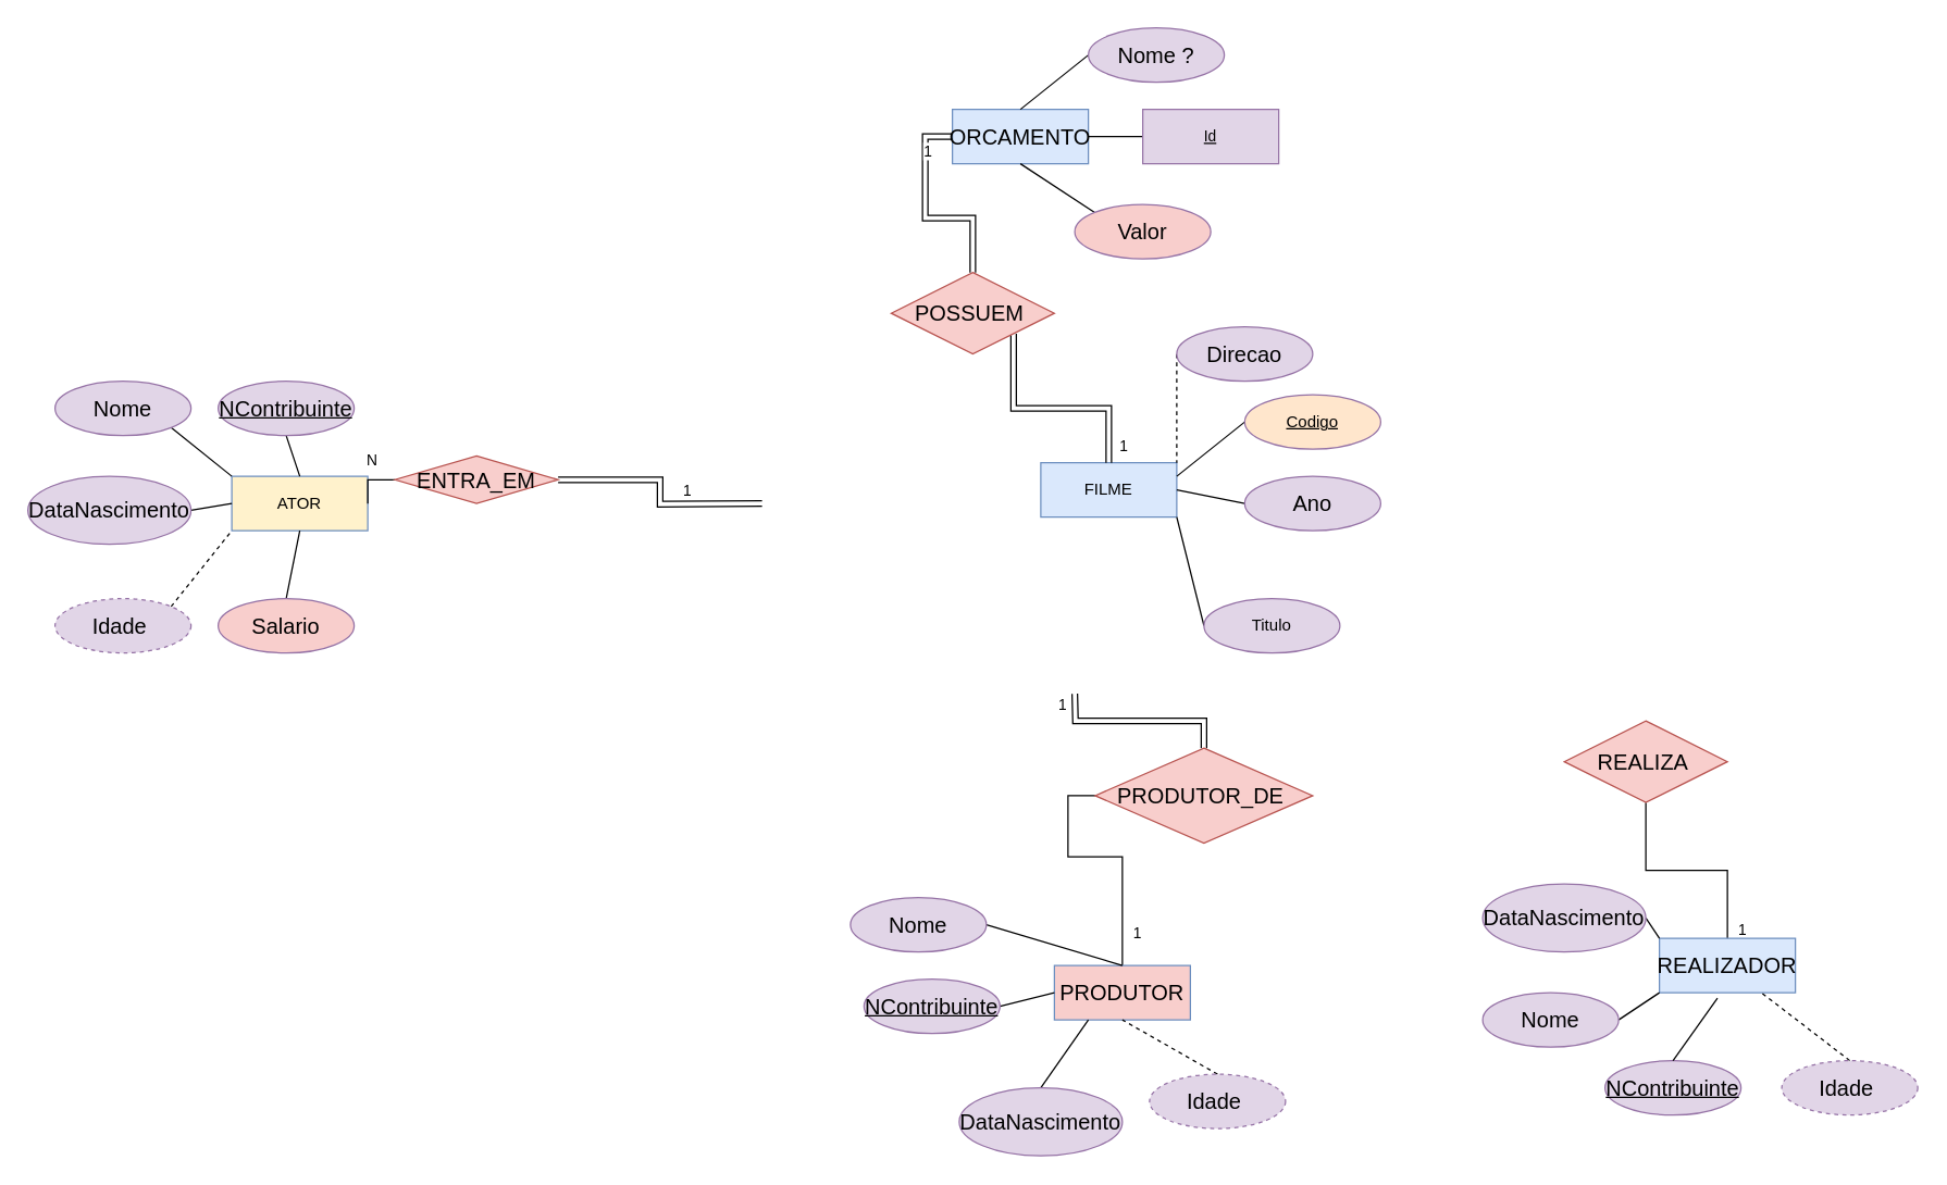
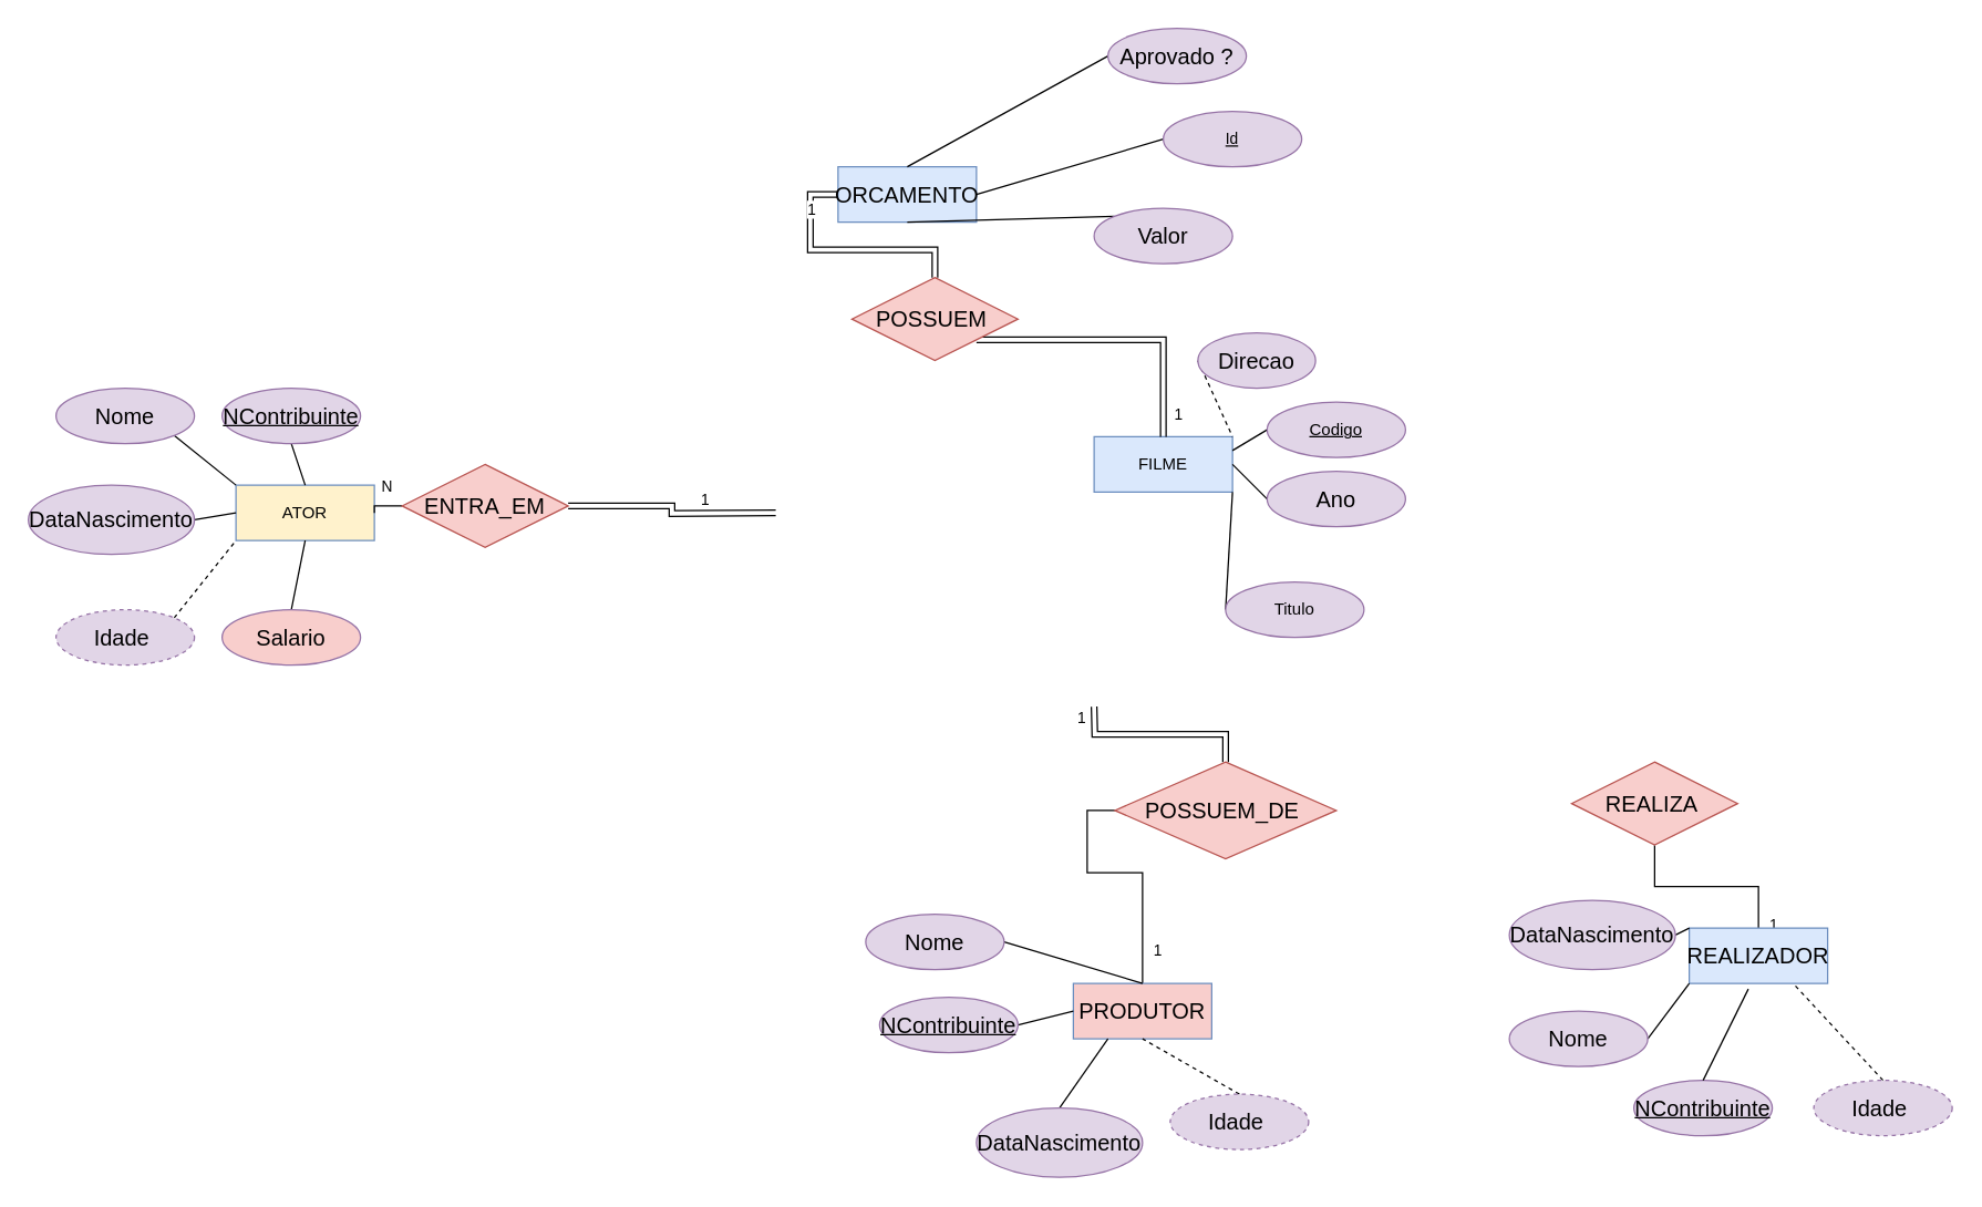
- <mxCell id="50" value="&lt;span id=&quot;docs-internal-guid-64a9f194-7fff-caff-a52f-c114be5e5daa&quot;&gt;&lt;span style=&quot;font-size: 12pt; font-family: Calibri, sans-serif; font-variant-numeric: normal; font-variant-east-asian: normal; font-variant-alternates: normal; font-variant-position: normal; font-variant-emoji: normal; vertical-align: baseline; white-space-collapse: preserve;&quot;&gt;Nome ?&lt;/span&gt;&lt;/span&gt;" style="ellipse;whiteSpace=wrap;html=1;align=center;fontFamily=Helvetica;fontSize=11;labelBackgroundColor=none;fillColor=#e1d5e7;strokeColor=#9673a6;" vertex="1" parent="1"><mxGeometry x="800" y="20" width="100" height="40" as="geometry" /></mxCell>
+ <mxCell id="50" value="&lt;span id=&quot;docs-internal-guid-64a9f194-7fff-caff-a52f-c114be5e5daa&quot;&gt;&lt;span style=&quot;font-size: 12pt; font-family: Calibri, sans-serif; font-variant-numeric: normal; font-variant-east-asian: normal; font-variant-alternates: normal; font-variant-position: normal; font-variant-emoji: normal; vertical-align: baseline; white-space-collapse: preserve;&quot;&gt;Aprovado ?&lt;/span&gt;&lt;/span&gt;" style="ellipse;whiteSpace=wrap;html=1;align=center;fontFamily=Helvetica;fontSize=11;labelBackgroundColor=none;fillColor=#e1d5e7;strokeColor=#9673a6;" vertex="1" parent="1"><mxGeometry x="800" y="20" width="100" height="40" as="geometry" /></mxCell>
- <mxCell id="10" value="&lt;span id=&quot;docs-internal-guid-31a64d61-7fff-2b5b-810c-ccd645f68d75&quot;&gt;&lt;span style=&quot;font-size: 12pt; font-family: Calibri, sans-serif; background-color: transparent; font-variant-numeric: normal; font-variant-east-asian: normal; font-variant-alternates: normal; font-variant-position: normal; font-variant-emoji: normal; vertical-align: baseline; white-space-collapse: preserve;&quot;&gt;ORCAMENTO&lt;/span&gt;&lt;/span&gt;" style="whiteSpace=wrap;html=1;align=center;fillColor=#dae8fc;strokeColor=#6c8ebf;" vertex="1" parent="1"><mxGeometry x="700" y="80" width="100" height="40" as="geometry" /></mxCell>
+ <mxCell id="10" value="&lt;span id=&quot;docs-internal-guid-31a64d61-7fff-2b5b-810c-ccd645f68d75&quot;&gt;&lt;span style=&quot;font-size: 12pt; font-family: Calibri, sans-serif; background-color: transparent; font-variant-numeric: normal; font-variant-east-asian: normal; font-variant-alternates: normal; font-variant-position: normal; font-variant-emoji: normal; vertical-align: baseline; white-space-collapse: preserve;&quot;&gt;ORCAMENTO&lt;/span&gt;&lt;/span&gt;" style="whiteSpace=wrap;html=1;align=center;fillColor=#dae8fc;strokeColor=#6c8ebf;" vertex="1" parent="1"><mxGeometry x="605" y="120" width="100" height="40" as="geometry" /></mxCell>
- <mxCell id="46" value="Id" style="whiteSpace=wrap;html=1;align=center;fontStyle=4;fontFamily=Helvetica;fontSize=11;labelBackgroundColor=none;fillColor=#e1d5e7;strokeColor=#9673a6;rounded=0;" vertex="1" parent="1"><mxGeometry x="840" y="80" width="100" height="40" as="geometry" /></mxCell>
+ <mxCell id="46" value="Id" style="ellipse;whiteSpace=wrap;html=1;align=center;fontStyle=4;fontFamily=Helvetica;fontSize=11;labelBackgroundColor=none;fillColor=#e1d5e7;strokeColor=#9673a6;" vertex="1" parent="1"><mxGeometry x="840" y="80" width="100" height="40" as="geometry" /></mxCell>
- <mxCell id="48" value="&lt;span id=&quot;docs-internal-guid-7b338daa-7fff-aed2-eb09-3fe29b2d2792&quot;&gt;&lt;span style=&quot;font-size: 12pt; font-family: Calibri, sans-serif; font-variant-numeric: normal; font-variant-east-asian: normal; font-variant-alternates: normal; font-variant-position: normal; font-variant-emoji: normal; vertical-align: baseline; white-space-collapse: preserve;&quot;&gt;Valor&lt;/span&gt;&lt;/span&gt;" style="ellipse;whiteSpace=wrap;html=1;align=center;fontFamily=Helvetica;fontSize=11;labelBackgroundColor=none;fillColor=#f8cecc;strokeColor=#9673a6;" vertex="1" parent="1"><mxGeometry x="790" y="150" width="100" height="40" as="geometry" /></mxCell>
+ <mxCell id="48" value="&lt;span id=&quot;docs-internal-guid-7b338daa-7fff-aed2-eb09-3fe29b2d2792&quot;&gt;&lt;span style=&quot;font-size: 12pt; font-family: Calibri, sans-serif; font-variant-numeric: normal; font-variant-east-asian: normal; font-variant-alternates: normal; font-variant-position: normal; font-variant-emoji: normal; vertical-align: baseline; white-space-collapse: preserve;&quot;&gt;Valor&lt;/span&gt;&lt;/span&gt;" style="ellipse;whiteSpace=wrap;html=1;align=center;fontFamily=Helvetica;fontSize=11;labelBackgroundColor=none;fillColor=#e1d5e7;strokeColor=#9673a6;" vertex="1" parent="1"><mxGeometry x="790" y="150" width="100" height="40" as="geometry" /></mxCell>
- <mxCell id="64" value="&lt;span id=&quot;docs-internal-guid-f5956ddd-7fff-9736-7c2e-567020e59c74&quot;&gt;&lt;span style=&quot;font-size: 12pt; font-family: Calibri, sans-serif; font-variant-numeric: normal; font-variant-east-asian: normal; font-variant-alternates: normal; font-variant-position: normal; font-variant-emoji: normal; vertical-align: baseline; white-space-collapse: preserve;&quot;&gt;POSSUEM &lt;/span&gt;&lt;/span&gt;" style="shape=rhombus;perimeter=rhombusPerimeter;whiteSpace=wrap;html=1;align=center;fontFamily=Helvetica;fontSize=11;labelBackgroundColor=none;fillColor=#f8cecc;strokeColor=#b85450;" vertex="1" parent="1"><mxGeometry x="655" y="200" width="120" height="60" as="geometry" /></mxCell>
+ <mxCell id="64" value="&lt;span id=&quot;docs-internal-guid-f5956ddd-7fff-9736-7c2e-567020e59c74&quot;&gt;&lt;span style=&quot;font-size: 12pt; font-family: Calibri, sans-serif; font-variant-numeric: normal; font-variant-east-asian: normal; font-variant-alternates: normal; font-variant-position: normal; font-variant-emoji: normal; vertical-align: baseline; white-space-collapse: preserve;&quot;&gt;POSSUEM &lt;/span&gt;&lt;/span&gt;" style="shape=rhombus;perimeter=rhombusPerimeter;whiteSpace=wrap;html=1;align=center;fontFamily=Helvetica;fontSize=11;labelBackgroundColor=none;fillColor=#f8cecc;strokeColor=#b85450;" vertex="1" parent="1"><mxGeometry x="615" y="200" width="120" height="60" as="geometry" /></mxCell>
- <mxCell id="18" value="&lt;span id=&quot;docs-internal-guid-a83c0207-7fff-3198-c3d1-d4115921daa0&quot;&gt;&lt;span style=&quot;font-size: 12pt; font-family: Calibri, sans-serif; background-color: transparent; font-variant-numeric: normal; font-variant-east-asian: normal; font-variant-alternates: normal; font-variant-position: normal; font-variant-emoji: normal; vertical-align: baseline; white-space-collapse: preserve;&quot;&gt;Direcao&lt;/span&gt;&lt;/span&gt;" style="ellipse;whiteSpace=wrap;html=1;align=center;fillColor=#e1d5e7;strokeColor=#9673a6;" vertex="1" parent="1"><mxGeometry x="865" y="240" width="100" height="40" as="geometry" /></mxCell>
+ <mxCell id="18" value="&lt;span id=&quot;docs-internal-guid-a83c0207-7fff-3198-c3d1-d4115921daa0&quot;&gt;&lt;span style=&quot;font-size: 12pt; font-family: Calibri, sans-serif; background-color: transparent; font-variant-numeric: normal; font-variant-east-asian: normal; font-variant-alternates: normal; font-variant-position: normal; font-variant-emoji: normal; vertical-align: baseline; white-space-collapse: preserve;&quot;&gt;Direcao&lt;/span&gt;&lt;/span&gt;" style="ellipse;whiteSpace=wrap;html=1;align=center;fillColor=#e1d5e7;strokeColor=#9673a6;" vertex="1" parent="1"><mxGeometry x="865" y="240" width="85" height="40" as="geometry" /></mxCell>
- <mxCell id="12" value="Codigo" style="ellipse;whiteSpace=wrap;html=1;align=center;fontStyle=4;fillColor=#ffe6cc;strokeColor=#9673a6;" vertex="1" parent="1"><mxGeometry x="915" y="290" width="100" height="40" as="geometry" /></mxCell>
+ <mxCell id="12" value="Codigo" style="ellipse;whiteSpace=wrap;html=1;align=center;fontStyle=4;fillColor=#e1d5e7;strokeColor=#9673a6;" vertex="1" parent="1"><mxGeometry x="915" y="290" width="100" height="40" as="geometry" /></mxCell>
- <mxCell id="55" value="&lt;span id=&quot;docs-internal-guid-0b3b21ed-7fff-ce26-790a-0f189331b0e9&quot;&gt;&lt;span style=&quot;font-size: 12pt; font-family: Calibri, sans-serif; font-variant-numeric: normal; font-variant-east-asian: normal; font-variant-alternates: normal; font-variant-position: normal; font-variant-emoji: normal; vertical-align: baseline; white-space-collapse: preserve;&quot;&gt;ENTRA_EM&lt;/span&gt;&lt;/span&gt;" style="shape=rhombus;perimeter=rhombusPerimeter;whiteSpace=wrap;html=1;align=center;fontFamily=Helvetica;fontSize=11;labelBackgroundColor=none;fillColor=#f8cecc;strokeColor=#b85450;" vertex="1" parent="1"><mxGeometry x="290" y="335" width="120" height="35" as="geometry" /></mxCell>
+ <mxCell id="55" value="&lt;span id=&quot;docs-internal-guid-0b3b21ed-7fff-ce26-790a-0f189331b0e9&quot;&gt;&lt;span style=&quot;font-size: 12pt; font-family: Calibri, sans-serif; font-variant-numeric: normal; font-variant-east-asian: normal; font-variant-alternates: normal; font-variant-position: normal; font-variant-emoji: normal; vertical-align: baseline; white-space-collapse: preserve;&quot;&gt;ENTRA_EM&lt;/span&gt;&lt;/span&gt;" style="shape=rhombus;perimeter=rhombusPerimeter;whiteSpace=wrap;html=1;align=center;fontFamily=Helvetica;fontSize=11;labelBackgroundColor=none;fillColor=#f8cecc;strokeColor=#b85450;" vertex="1" parent="1"><mxGeometry x="290" y="335" width="120" height="60" as="geometry" /></mxCell>
- <mxCell id="2" value="FILME" style="whiteSpace=wrap;html=1;align=center;fillColor=#dae8fc;strokeColor=#6c8ebf;" vertex="1" parent="1"><mxGeometry x="765" y="340" width="100" height="40" as="geometry" /></mxCell>
+ <mxCell id="2" value="FILME" style="whiteSpace=wrap;html=1;align=center;fillColor=#dae8fc;strokeColor=#6c8ebf;" vertex="1" parent="1"><mxGeometry x="790" y="315" width="100" height="40" as="geometry" /></mxCell>
- <mxCell id="16" value="&lt;span id=&quot;docs-internal-guid-a491aabc-7fff-1a68-b70d-825bed3779c8&quot;&gt;&lt;span style=&quot;font-size: 12pt; font-family: Calibri, sans-serif; background-color: transparent; font-variant-numeric: normal; font-variant-east-asian: normal; font-variant-alternates: normal; font-variant-position: normal; font-variant-emoji: normal; vertical-align: baseline; white-space-collapse: preserve;&quot;&gt;Ano&lt;/span&gt;&lt;/span&gt;" style="ellipse;whiteSpace=wrap;html=1;align=center;fillColor=#e1d5e7;strokeColor=#9673a6;" vertex="1" parent="1"><mxGeometry x="915" y="350" width="100" height="40" as="geometry" /></mxCell>
+ <mxCell id="16" value="&lt;span id=&quot;docs-internal-guid-a491aabc-7fff-1a68-b70d-825bed3779c8&quot;&gt;&lt;span style=&quot;font-size: 12pt; font-family: Calibri, sans-serif; background-color: transparent; font-variant-numeric: normal; font-variant-east-asian: normal; font-variant-alternates: normal; font-variant-position: normal; font-variant-emoji: normal; vertical-align: baseline; white-space-collapse: preserve;&quot;&gt;Ano&lt;/span&gt;&lt;/span&gt;" style="ellipse;whiteSpace=wrap;html=1;align=center;fillColor=#e1d5e7;strokeColor=#9673a6;" vertex="1" parent="1"><mxGeometry x="915" y="340" width="100" height="40" as="geometry" /></mxCell>
- <mxCell id="14" value="Titulo" style="ellipse;whiteSpace=wrap;html=1;align=center;fillColor=#e1d5e7;strokeColor=#9673a6;" vertex="1" parent="1"><mxGeometry x="885" y="440" width="100" height="40" as="geometry" /></mxCell>
+ <mxCell id="14" value="Titulo" style="ellipse;whiteSpace=wrap;html=1;align=center;fillColor=#e1d5e7;strokeColor=#9673a6;" vertex="1" parent="1"><mxGeometry x="885" y="420" width="100" height="40" as="geometry" /></mxCell>
- <mxCell id="56" value="&lt;span id=&quot;docs-internal-guid-aa482258-7fff-aab4-a377-e0a4bc7be7d4&quot;&gt;&lt;span style=&quot;font-size: 12pt; font-family: Calibri, sans-serif; font-variant-numeric: normal; font-variant-east-asian: normal; font-variant-alternates: normal; font-variant-position: normal; font-variant-emoji: normal; vertical-align: baseline; white-space-collapse: preserve;&quot;&gt;REALIZA &lt;/span&gt;&lt;/span&gt;" style="shape=rhombus;perimeter=rhombusPerimeter;whiteSpace=wrap;html=1;align=center;fontFamily=Helvetica;fontSize=11;labelBackgroundColor=none;fillColor=#f8cecc;strokeColor=#b85450;" vertex="1" parent="1"><mxGeometry x="1150" y="530" width="120" height="60" as="geometry" /></mxCell>
+ <mxCell id="56" value="&lt;span id=&quot;docs-internal-guid-aa482258-7fff-aab4-a377-e0a4bc7be7d4&quot;&gt;&lt;span style=&quot;font-size: 12pt; font-family: Calibri, sans-serif; font-variant-numeric: normal; font-variant-east-asian: normal; font-variant-alternates: normal; font-variant-position: normal; font-variant-emoji: normal; vertical-align: baseline; white-space-collapse: preserve;&quot;&gt;REALIZA &lt;/span&gt;&lt;/span&gt;" style="shape=rhombus;perimeter=rhombusPerimeter;whiteSpace=wrap;html=1;align=center;fontFamily=Helvetica;fontSize=11;labelBackgroundColor=none;fillColor=#f8cecc;strokeColor=#b85450;" vertex="1" parent="1"><mxGeometry x="1135" y="550" width="120" height="60" as="geometry" /></mxCell>
- <mxCell id="59" value="&lt;span id=&quot;docs-internal-guid-ad0b99d1-7fff-c9a5-4847-4317e90f36ac&quot;&gt;&lt;span style=&quot;font-size: 12pt; font-family: Calibri, sans-serif; font-variant-numeric: normal; font-variant-east-asian: normal; font-variant-alternates: normal; font-variant-position: normal; font-variant-emoji: normal; vertical-align: baseline; white-space-collapse: preserve;&quot;&gt;PRODUTOR_DE &lt;/span&gt;&lt;/span&gt;" style="shape=rhombus;perimeter=rhombusPerimeter;whiteSpace=wrap;html=1;align=center;fontFamily=Helvetica;fontSize=11;labelBackgroundColor=none;fillColor=#f8cecc;strokeColor=#b85450;" vertex="1" parent="1"><mxGeometry x="805" y="550" width="160" height="70" as="geometry" /></mxCell>
+ <mxCell id="59" value="&lt;span id=&quot;docs-internal-guid-ad0b99d1-7fff-c9a5-4847-4317e90f36ac&quot;&gt;&lt;span style=&quot;font-size: 12pt; font-family: Calibri, sans-serif; font-variant-numeric: normal; font-variant-east-asian: normal; font-variant-alternates: normal; font-variant-position: normal; font-variant-emoji: normal; vertical-align: baseline; white-space-collapse: preserve;&quot;&gt;POSSUEM_DE &lt;/span&gt;&lt;/span&gt;" style="shape=rhombus;perimeter=rhombusPerimeter;whiteSpace=wrap;html=1;align=center;fontFamily=Helvetica;fontSize=11;labelBackgroundColor=none;fillColor=#f8cecc;strokeColor=#b85450;" vertex="1" parent="1"><mxGeometry x="805" y="550" width="160" height="70" as="geometry" /></mxCell>
- <mxCell id="6" value="&lt;span id=&quot;docs-internal-guid-3f4ea52f-7fff-d51b-65c3-a60f4eec7652&quot;&gt;&lt;span style=&quot;font-size: 12pt; font-family: Calibri, sans-serif; background-color: transparent; font-variant-numeric: normal; font-variant-east-asian: normal; font-variant-alternates: normal; font-variant-position: normal; font-variant-emoji: normal; vertical-align: baseline; white-space-collapse: preserve;&quot;&gt;REALIZADOR&lt;/span&gt;&lt;/span&gt;" style="whiteSpace=wrap;html=1;align=center;fillColor=#dae8fc;strokeColor=#6c8ebf;" vertex="1" parent="1"><mxGeometry x="1220" y="690" width="100" height="40" as="geometry" /></mxCell>
+ <mxCell id="6" value="&lt;span id=&quot;docs-internal-guid-3f4ea52f-7fff-d51b-65c3-a60f4eec7652&quot;&gt;&lt;span style=&quot;font-size: 12pt; font-family: Calibri, sans-serif; background-color: transparent; font-variant-numeric: normal; font-variant-east-asian: normal; font-variant-alternates: normal; font-variant-position: normal; font-variant-emoji: normal; vertical-align: baseline; white-space-collapse: preserve;&quot;&gt;REALIZADOR&lt;/span&gt;&lt;/span&gt;" style="whiteSpace=wrap;html=1;align=center;fillColor=#dae8fc;strokeColor=#6c8ebf;" vertex="1" parent="1"><mxGeometry x="1220" y="670" width="100" height="40" as="geometry" /></mxCell>
